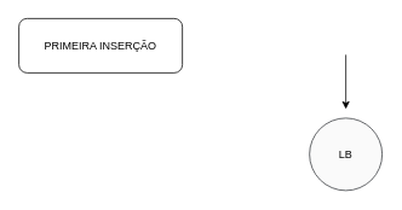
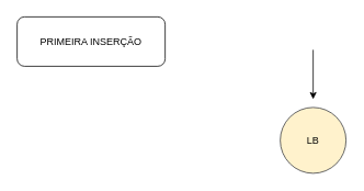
- <mxCell id="4" value="LB" style="ellipse;whiteSpace=wrap;html=1;aspect=fixed;fillColor=#FAFAFA;strokeColor=#36393d;" vertex="1" parent="1"><mxGeometry x="340" y="130" width="80" height="80" as="geometry" /></mxCell>
+ <mxCell id="4" value="LB" style="ellipse;whiteSpace=wrap;html=1;aspect=fixed;fillColor=#fff2cc;strokeColor=#36393d;" vertex="1" parent="1"><mxGeometry x="340" y="130" width="80" height="80" as="geometry" /></mxCell>
